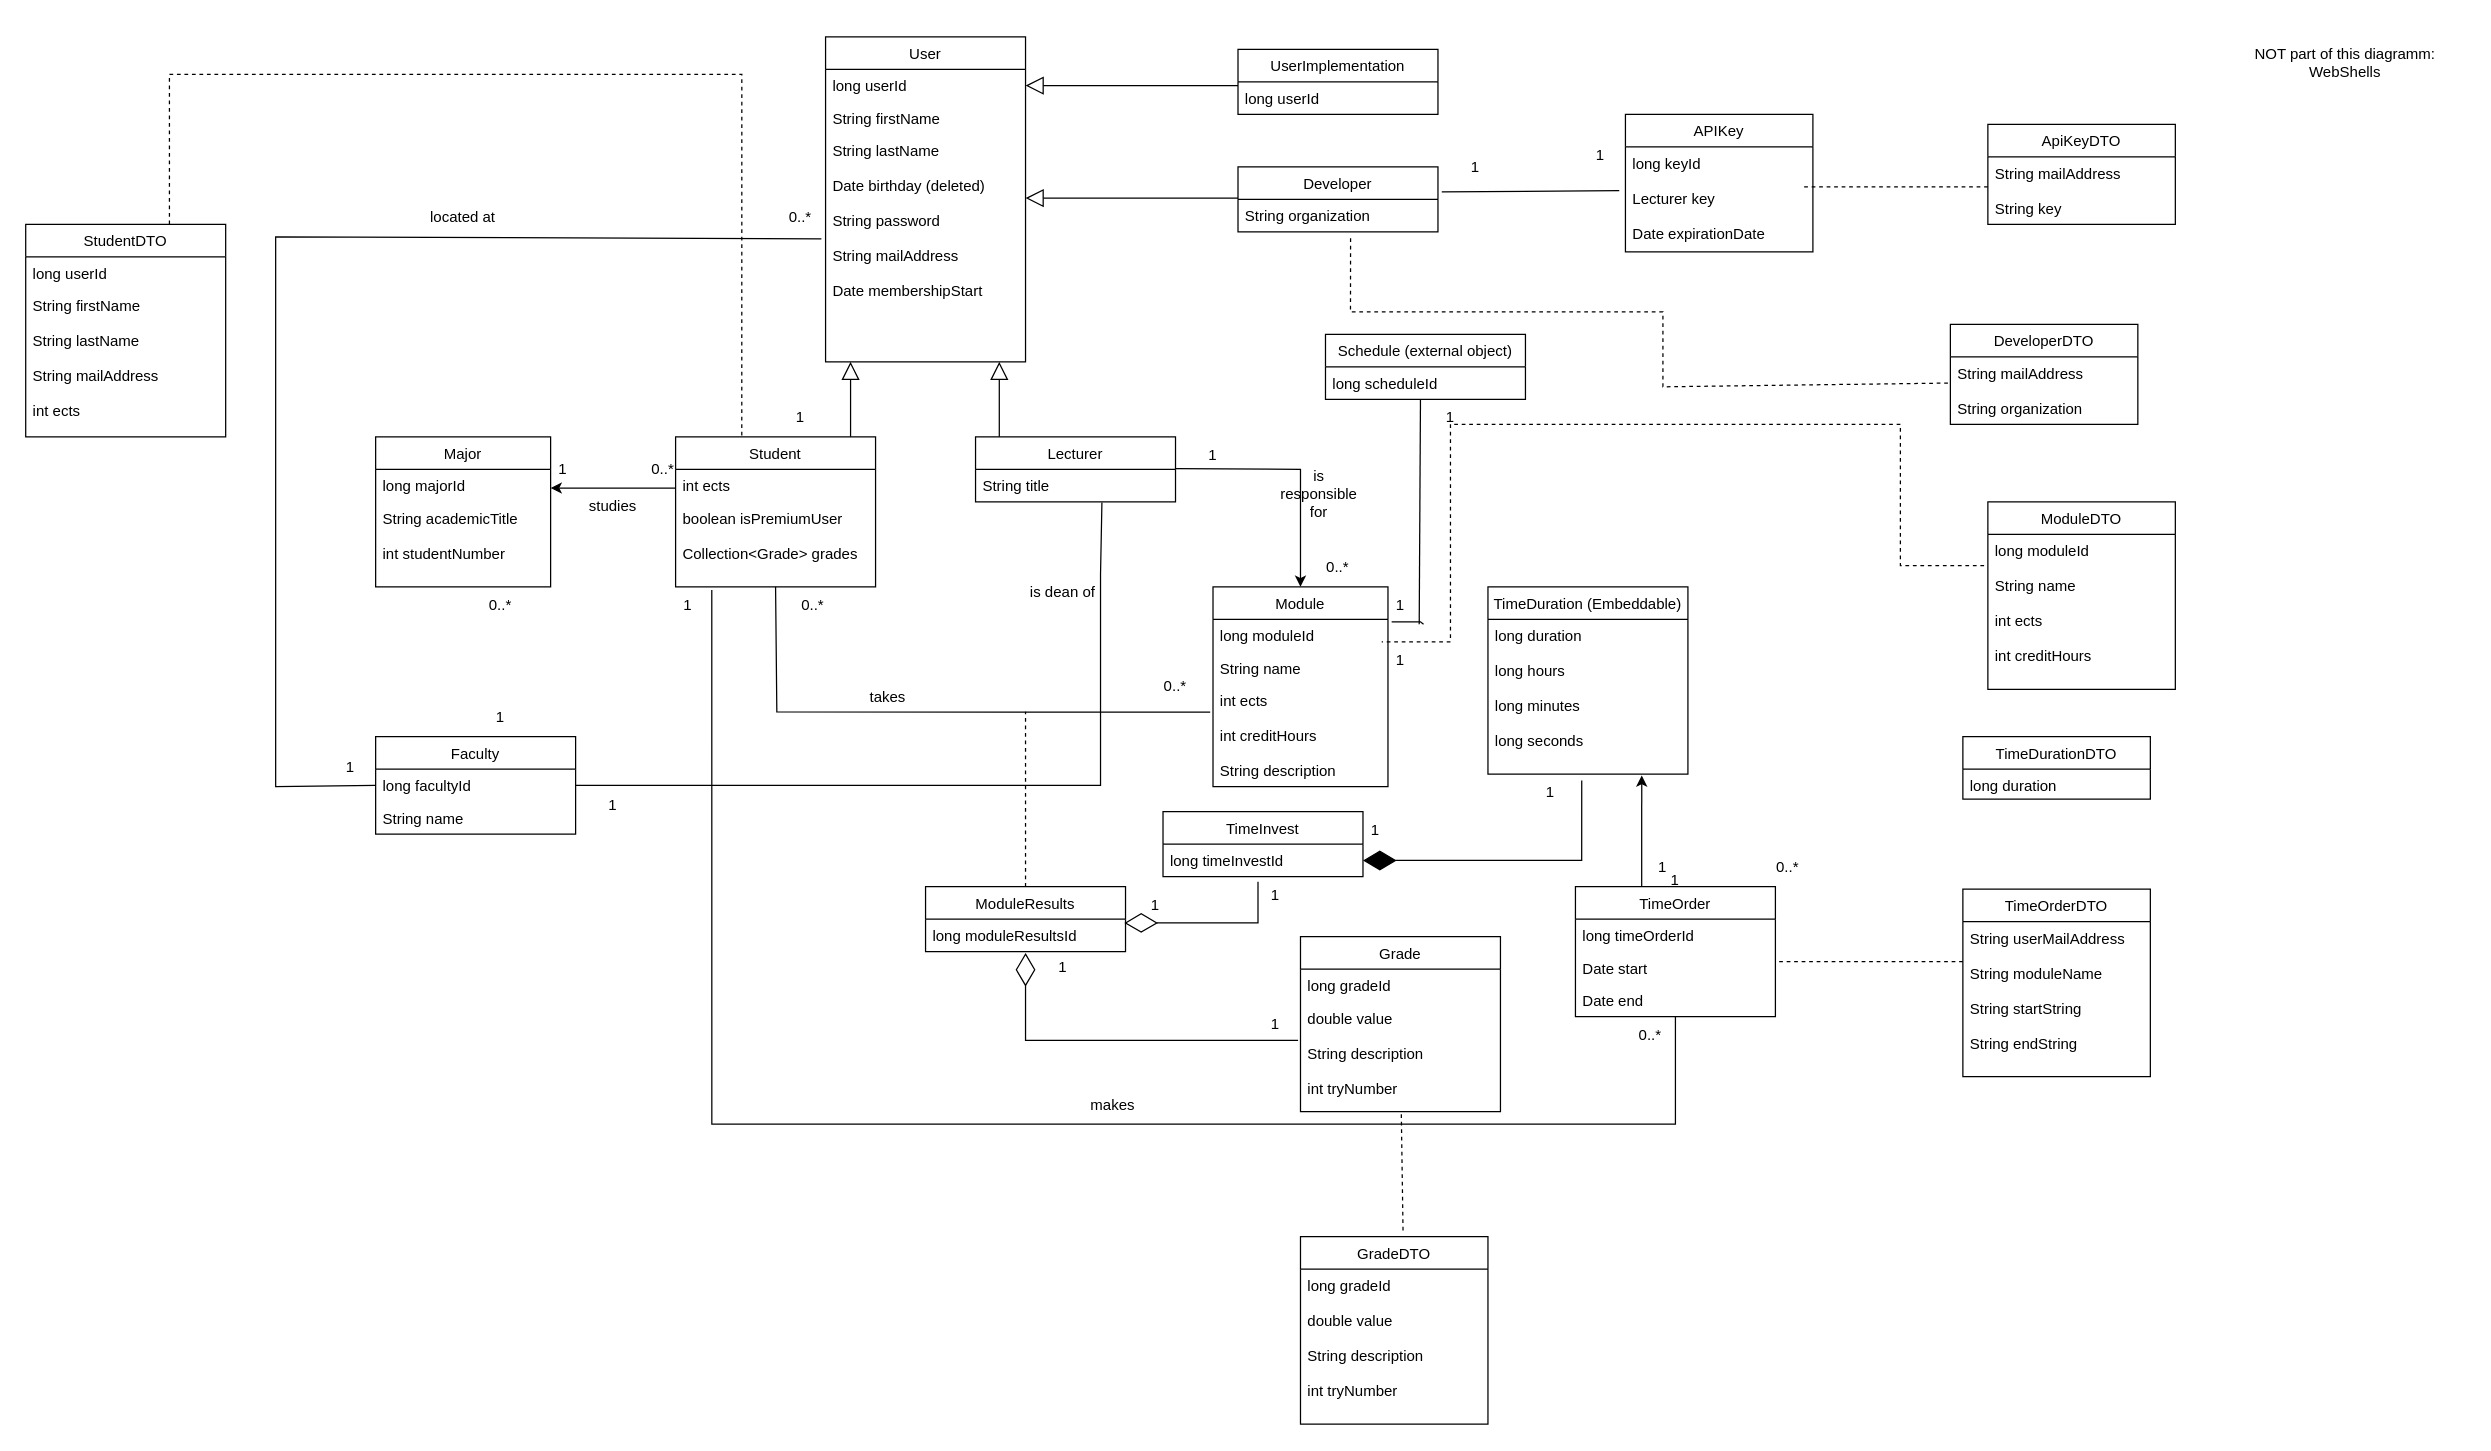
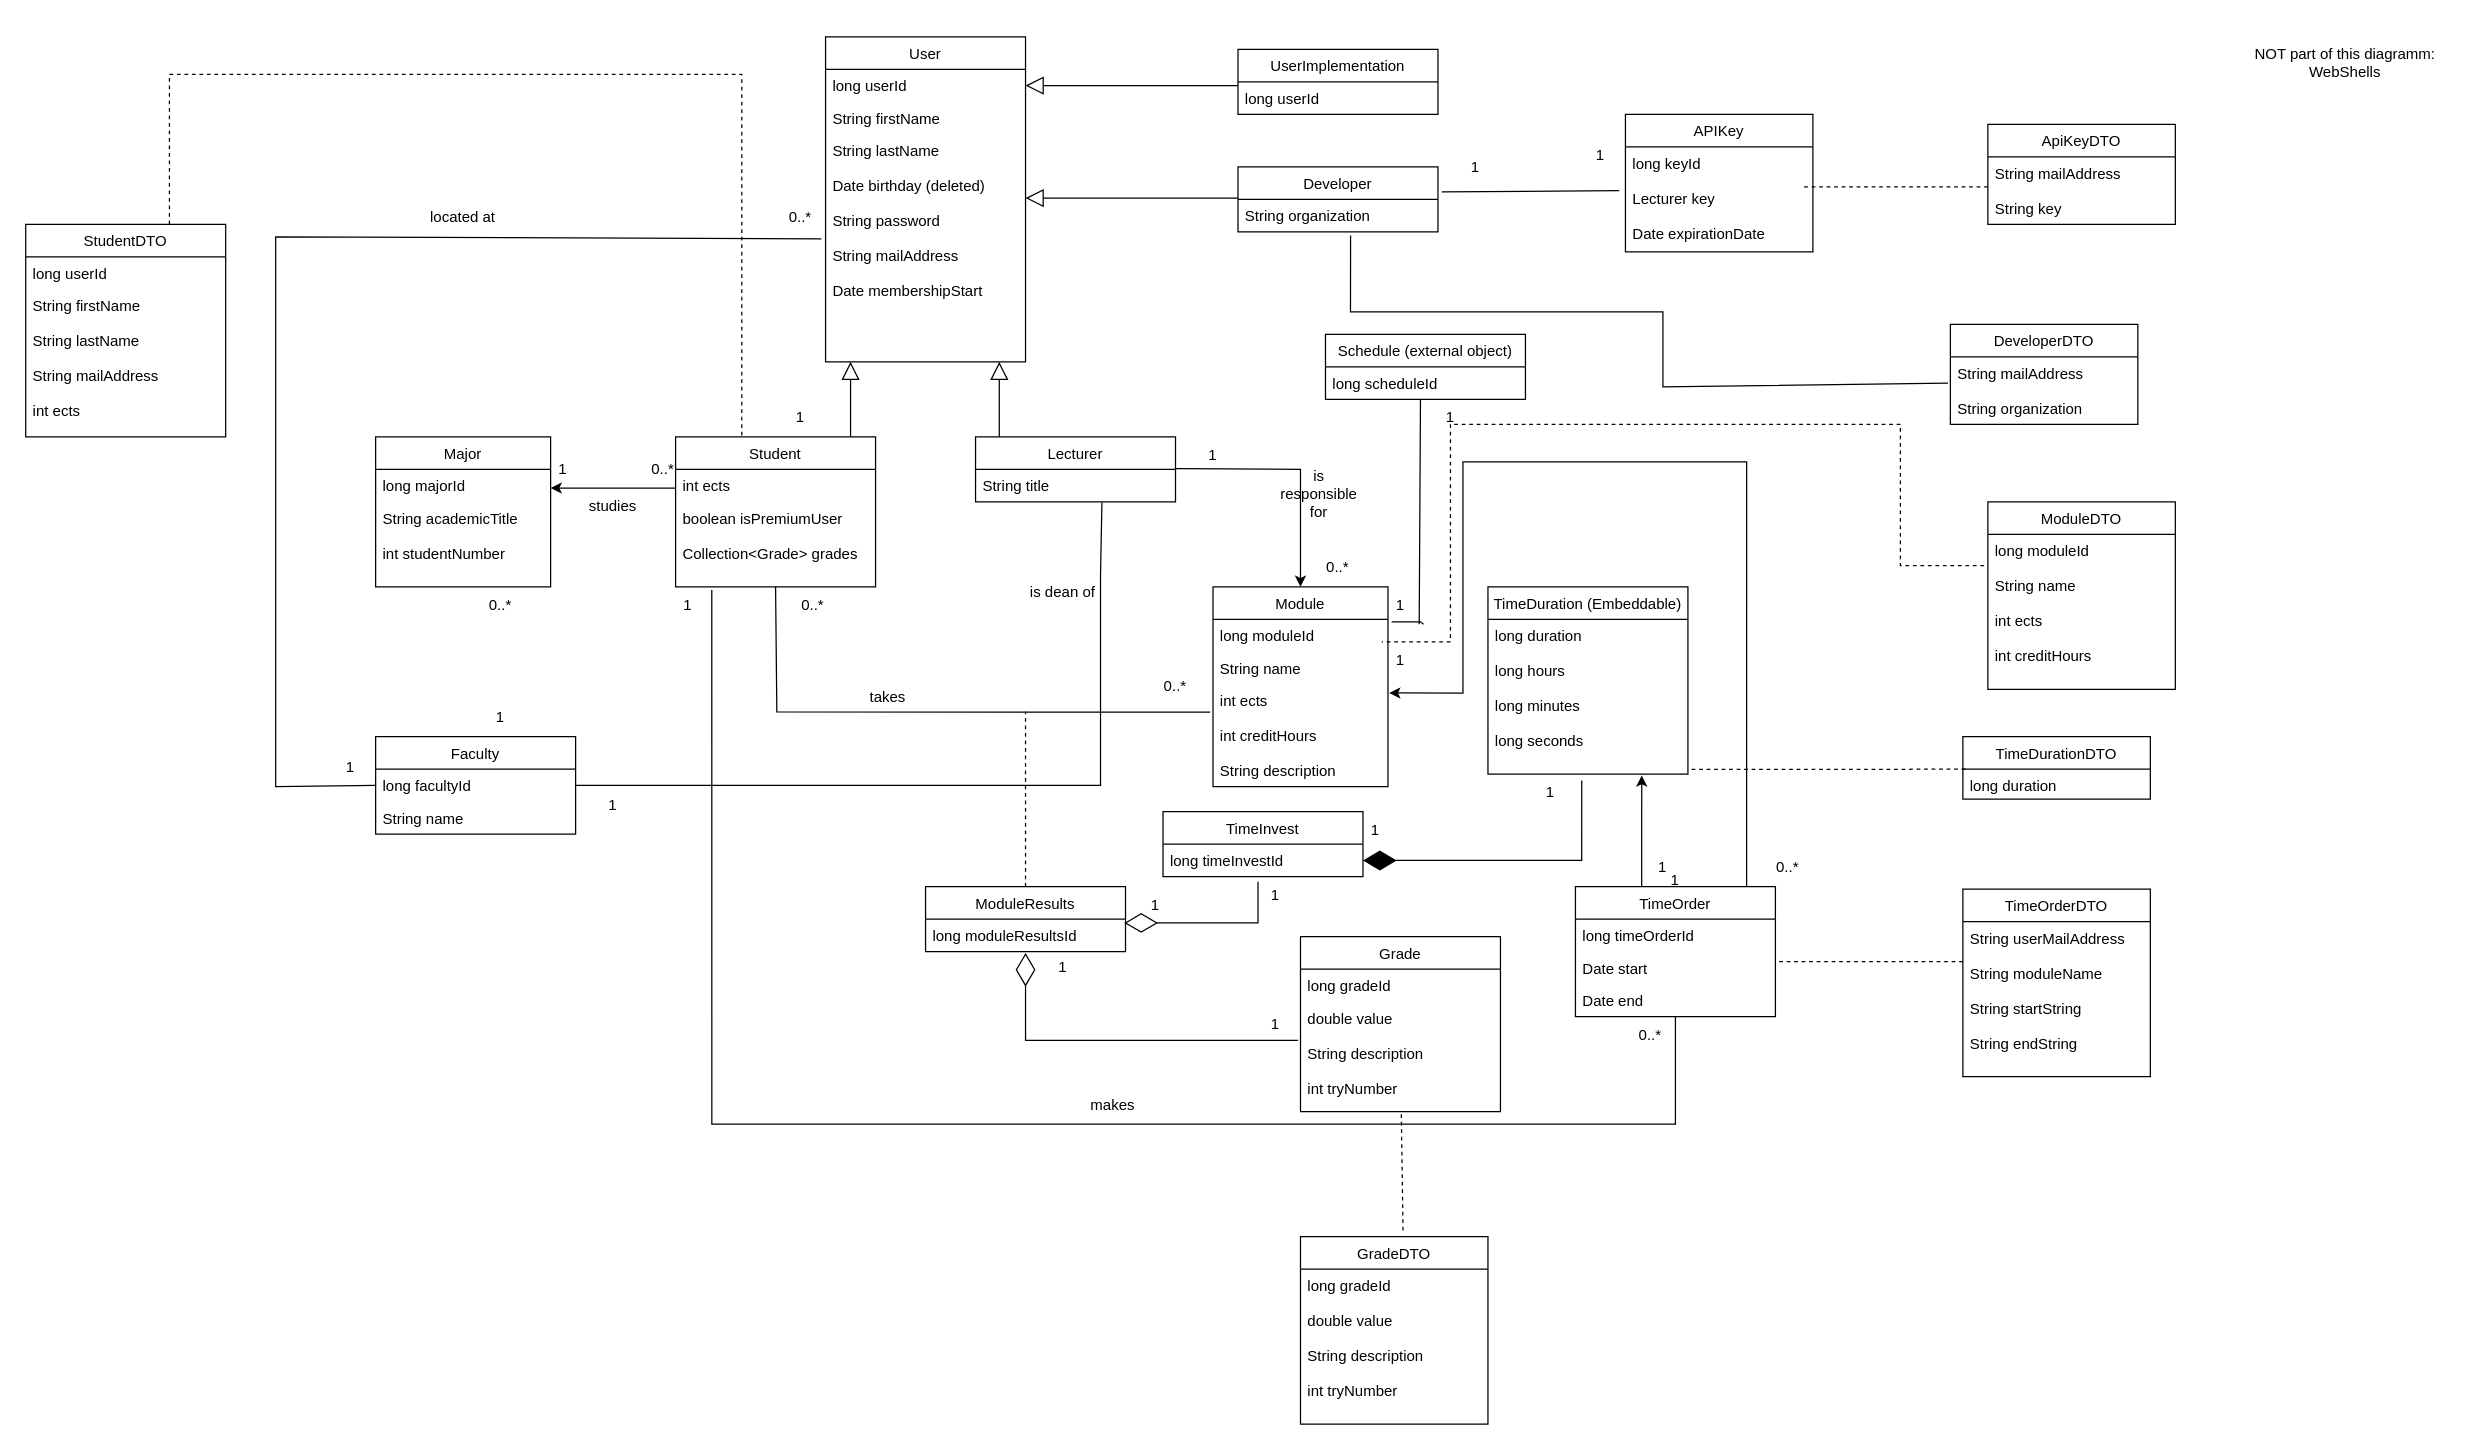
- <mxCell id="98" value="" style="endArrow=none;dashed=1;html=1;rounded=0;fontColor=#000000;entryX=0.563;entryY=1.115;entryDx=0;entryDy=0;entryPerimeter=0;exitX=-0.013;exitY=0.389;exitDx=0;exitDy=0;exitPerimeter=0;" edge="1" parent="1" source="100" target="88"><mxGeometry width="50" height="50" relative="1" as="geometry"><mxPoint x="1560" y="299" as="sourcePoint" /><mxPoint x="1290" y="299" as="targetPoint" /><Array as="points"><mxPoint x="1330" y="309" /><mxPoint x="1330" y="249" /><mxPoint x="1080" y="249" /></Array></mxGeometry></mxCell>
+ <mxCell id="98" value="" style="endArrow=none;dashed=0;html=1;rounded=0;fontColor=#000000;entryX=0.563;entryY=1.115;entryDx=0;entryDy=0;entryPerimeter=0;exitX=-0.013;exitY=0.389;exitDx=0;exitDy=0;exitPerimeter=0;" edge="1" parent="1" source="100" target="88"><mxGeometry width="50" height="50" relative="1" as="geometry"><mxPoint x="1560" y="299" as="sourcePoint" /><mxPoint x="1290" y="299" as="targetPoint" /><Array as="points"><mxPoint x="1330" y="309" /><mxPoint x="1330" y="249" /><mxPoint x="1080" y="249" /></Array></mxGeometry></mxCell>
+ <mxCell id="72" value="" style="endArrow=classic;html=1;rounded=0;fontColor=#FFFFFF;exitX=0.856;exitY=0;exitDx=0;exitDy=0;exitPerimeter=0;entryX=1.007;entryY=0.085;entryDx=0;entryDy=0;entryPerimeter=0;" edge="1" parent="1" source="47" target="31"><mxGeometry width="50" height="50" relative="1" as="geometry"><mxPoint x="800" y="599" as="sourcePoint" /><mxPoint x="1180" y="379" as="targetPoint" /><Array as="points"><mxPoint x="1397" y="369" /><mxPoint x="1170" y="369" /><mxPoint x="1170" y="554" /></Array></mxGeometry></mxCell>
+ <mxCell id="113" value="" style="endArrow=none;dashed=1;html=1;rounded=0;fontColor=#000000;exitX=0.013;exitY=0;exitDx=0;exitDy=0;exitPerimeter=0;entryX=1;entryY=0.968;entryDx=0;entryDy=0;entryPerimeter=0;" edge="1" parent="1" source="112" target="62"><mxGeometry width="50" height="50" relative="1" as="geometry"><mxPoint x="1340" y="609" as="sourcePoint" /><mxPoint x="1360" y="615" as="targetPoint" /></mxGeometry></mxCell>
